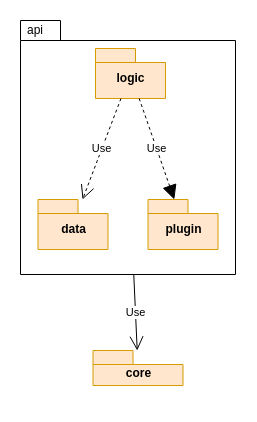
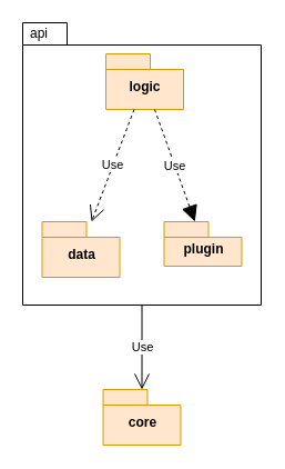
- <mxCell id="5" value="plugin" style="shape=folder;fontStyle=1;spacingTop=10;tabWidth=40;tabHeight=14;tabPosition=left;html=1;fillColor=#ffe6cc;strokeColor=#d79b00;" vertex="1" parent="3"><mxGeometry x="127.5" y="179" width="70" height="50" as="geometry" /></mxCell>
+ <mxCell id="5" value="plugin" style="shape=folder;fontStyle=1;spacingTop=10;tabWidth=40;tabHeight=14;tabPosition=left;html=1;fillColor=#ffe6cc;strokeColor=#d79b00;" vertex="1" parent="3"><mxGeometry x="127.5" y="179" width="70" height="40" as="geometry" /></mxCell>
- <mxCell id="2" value="core" style="shape=folder;fontStyle=1;spacingTop=10;tabWidth=40;tabHeight=14;tabPosition=left;html=1;fillColor=#ffe6cc;strokeColor=#d79b00;" vertex="1" parent="1"><mxGeometry x="92.5" y="350" width="90" height="35" as="geometry" /></mxCell>
+ <mxCell id="2" value="core" style="shape=folder;fontStyle=1;spacingTop=10;tabWidth=40;tabHeight=14;tabPosition=left;html=1;fillColor=#ffe6cc;strokeColor=#d79b00;" vertex="1" parent="1"><mxGeometry x="92.5" y="350" width="70" height="50" as="geometry" /></mxCell>
